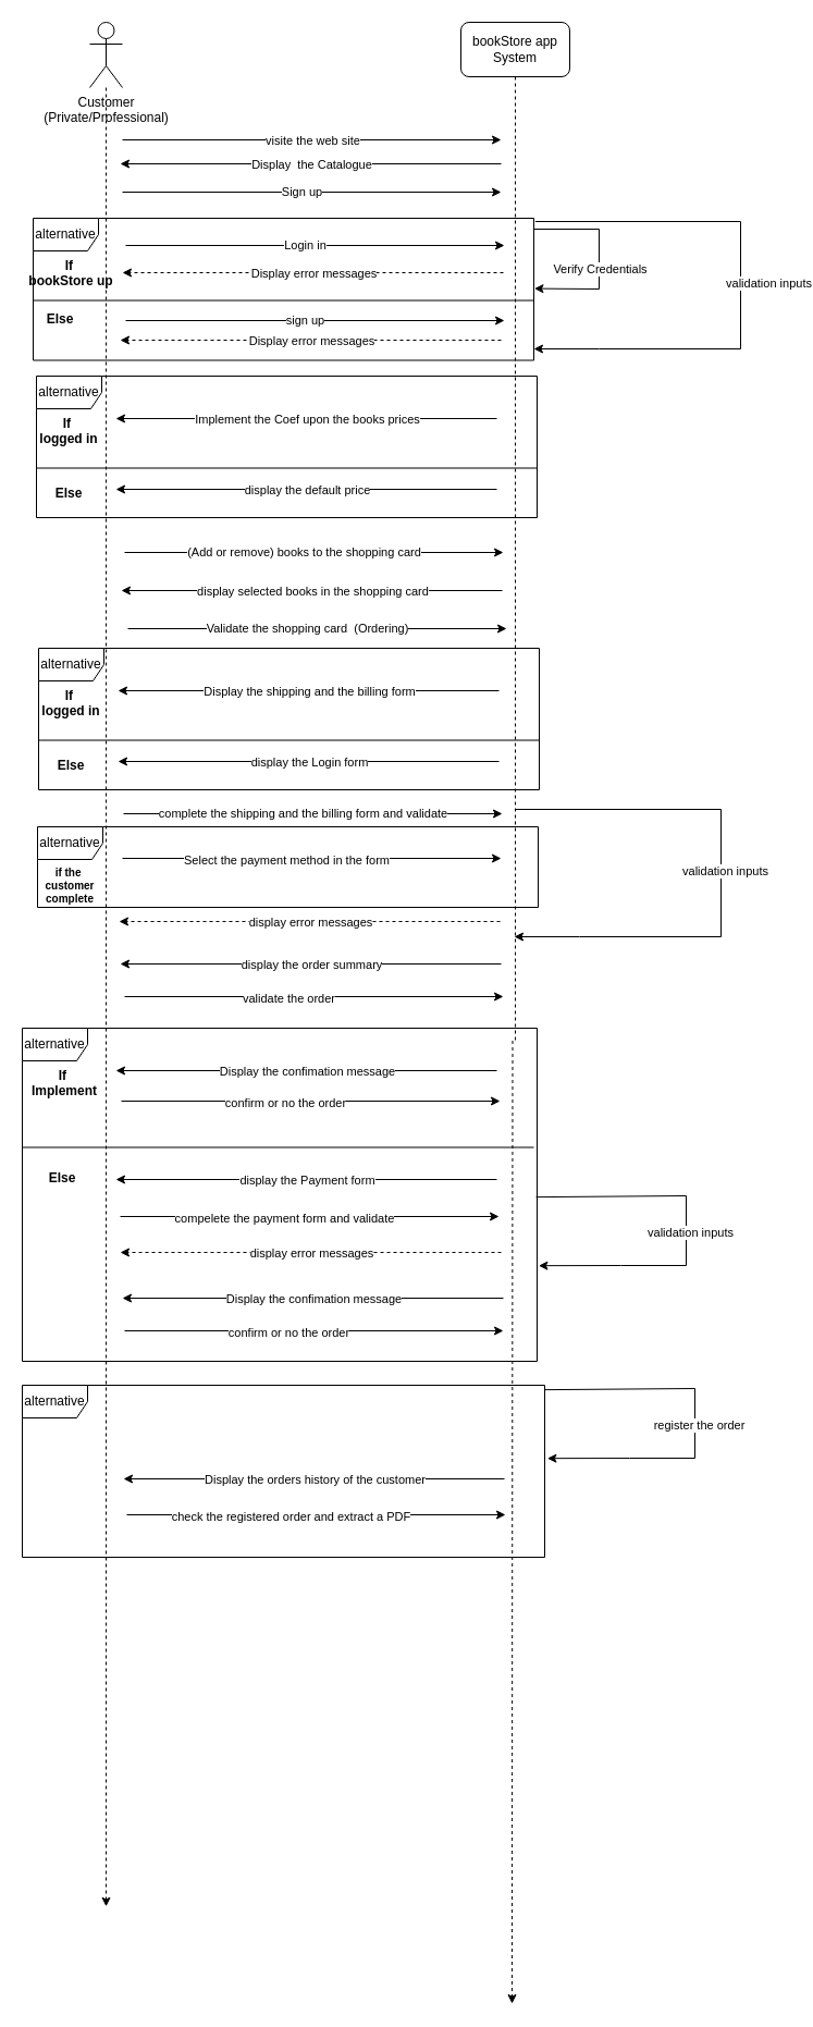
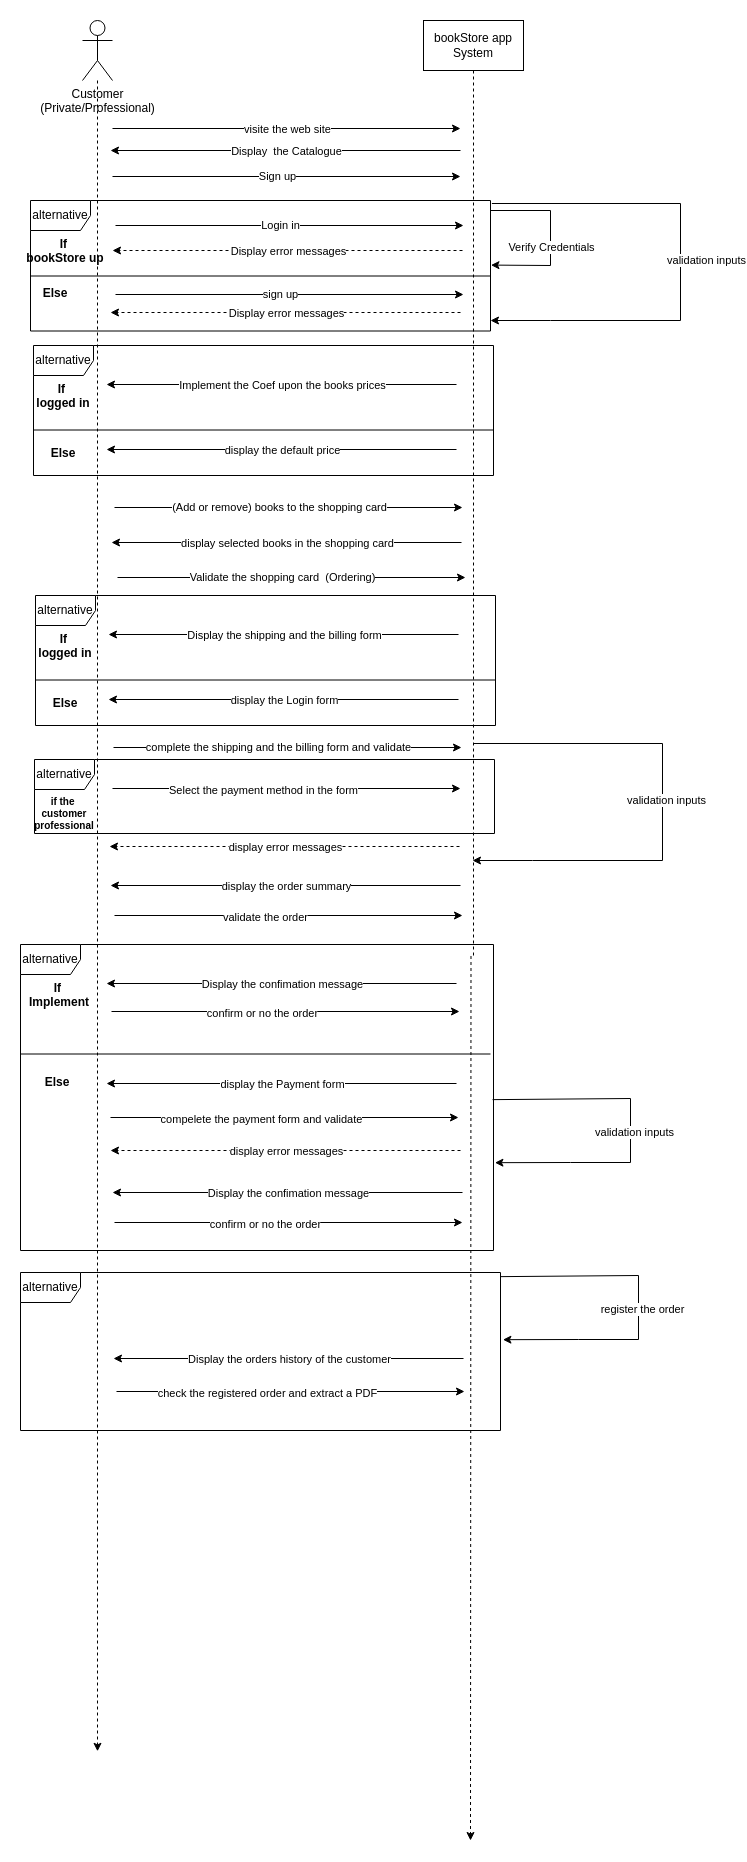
- <mxCell id="5" value="bookStore app System" style="whiteSpace=wrap;html=1;rounded=1;" vertex="1" parent="1"><mxGeometry x="423" y="20" width="100" height="50" as="geometry" /></mxCell>
+ <mxCell id="5" value="bookStore app System" style="rounded=0;whiteSpace=wrap;html=1;" vertex="1" parent="1"><mxGeometry x="423" y="20" width="100" height="50" as="geometry" /></mxCell>
- <mxCell id="53" value="if the &#10;customer&#10;complete" style="text;align=center;fontStyle=1;verticalAlign=top;spacingLeft=3;spacingRight=3;strokeColor=none;rotatable=0;points=[[0,0.5],[1,0.5]];portConstraint=eastwest;fontSize=10;" vertex="1" parent="1"><mxGeometry x="34" y="789" width="60" height="44" as="geometry" /></mxCell>
+ <mxCell id="53" value="if the &#10;customer&#10;professional" style="text;align=center;fontStyle=1;verticalAlign=top;spacingLeft=3;spacingRight=3;strokeColor=none;rotatable=0;points=[[0,0.5],[1,0.5]];portConstraint=eastwest;fontSize=10;" vertex="1" parent="1"><mxGeometry x="34" y="789" width="60" height="44" as="geometry" /></mxCell>
